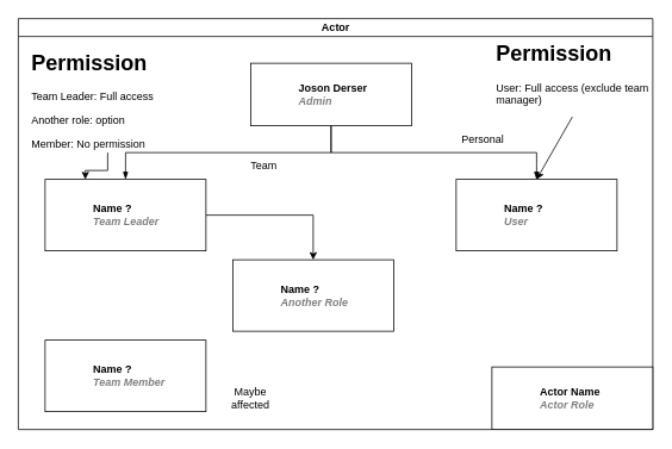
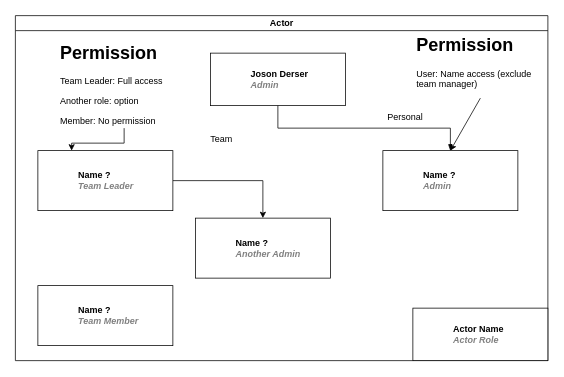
- <mxCell id="17" value="&lt;h1&gt;Permission&lt;/h1&gt;&lt;p&gt;User: Full access (exclude team manager)&lt;/p&gt;" style="text;html=1;strokeColor=none;fillColor=none;spacing=5;spacingTop=-20;whiteSpace=wrap;overflow=hidden;rounded=0;" vertex="1" parent="2"><mxGeometry x="530" y="20" width="180" height="90" as="geometry" /></mxCell>
+ <mxCell id="17" value="&lt;h1&gt;Permission&lt;/h1&gt;&lt;p&gt;User: Name access (exclude team manager)&lt;/p&gt;" style="text;html=1;strokeColor=none;fillColor=none;spacing=5;spacingTop=-20;whiteSpace=wrap;overflow=hidden;rounded=0;" vertex="1" parent="2"><mxGeometry x="530" y="20" width="180" height="90" as="geometry" /></mxCell>
- <mxCell id="14" value="&lt;h1&gt;Permission&lt;/h1&gt;&lt;p&gt;Team Leader: Full access&lt;/p&gt;&lt;p&gt;Another role: option&lt;/p&gt;&lt;p&gt;Member: No permission&amp;nbsp;&lt;/p&gt;" style="text;html=1;strokeColor=none;fillColor=none;spacing=5;spacingTop=-20;whiteSpace=wrap;overflow=hidden;rounded=0;" vertex="1" parent="2"><mxGeometry x="10" y="30" width="180" height="120" as="geometry" /></mxCell>
+ <mxCell id="14" value="&lt;h1&gt;Permission&lt;/h1&gt;&lt;p&gt;Team Leader: Full access&lt;/p&gt;&lt;p&gt;Another role: option&lt;/p&gt;&lt;p&gt;Member: No permission&amp;nbsp;&lt;/p&gt;" style="text;html=1;strokeColor=none;fillColor=none;spacing=5;spacingTop=-20;whiteSpace=wrap;overflow=hidden;rounded=0;" vertex="1" parent="2"><mxGeometry x="55" y="30" width="180" height="120" as="geometry" /></mxCell>
- <mxCell id="4" value="" style="endArrow=blockThin;endFill=1;fontSize=11;edgeStyle=elbowEdgeStyle;elbow=vertical;rounded=0;" parent="2" source="3" target="6" edge="1"><mxGeometry relative="1" as="geometry" /></mxCell>
- <mxCell id="8" value="Name ?&lt;br&gt;&lt;font color=&quot;#808080&quot;&gt;&lt;i&gt;User&lt;/i&gt;&lt;/font&gt;" style="label;image=https://cdn3.iconfinder.com/data/icons/user-avatars-1/512/users-2-128.png;whiteSpace=wrap;html=1;rounded=0;glass=0;" parent="2" vertex="1"><mxGeometry x="490" y="180" width="180" height="80" as="geometry" /></mxCell>
+ <mxCell id="8" value="Name ?&lt;br&gt;&lt;font color=&quot;#808080&quot;&gt;&lt;i&gt;Admin&lt;/i&gt;&lt;/font&gt;" style="label;image=https://cdn3.iconfinder.com/data/icons/user-avatars-1/512/users-2-128.png;whiteSpace=wrap;html=1;rounded=0;glass=0;" parent="2" vertex="1"><mxGeometry x="490" y="180" width="180" height="80" as="geometry" /></mxCell>
- <mxCell id="15" value="Name ?&lt;br&gt;&lt;font color=&quot;#808080&quot;&gt;&lt;i&gt;Another Role&lt;/i&gt;&lt;/font&gt;" style="label;image=https://cdn3.iconfinder.com/data/icons/user-avatars-1/512/users-10-3-128.png;whiteSpace=wrap;html=1;rounded=0;glass=0;treeFolding=1;treeMoving=1;" vertex="1" parent="2"><mxGeometry x="240" y="270" width="180" height="80" as="geometry" /></mxCell>
+ <mxCell id="15" value="Name ?&lt;br&gt;&lt;font color=&quot;#808080&quot;&gt;&lt;i&gt;Another Admin&lt;/i&gt;&lt;/font&gt;" style="label;image=https://cdn3.iconfinder.com/data/icons/user-avatars-1/512/users-10-3-128.png;whiteSpace=wrap;html=1;rounded=0;glass=0;treeFolding=1;treeMoving=1;" vertex="1" parent="2"><mxGeometry x="240" y="270" width="180" height="80" as="geometry" /></mxCell>
- <mxCell id="16" value="Maybe affected" style="text;html=1;strokeColor=none;fillColor=none;align=center;verticalAlign=middle;whiteSpace=wrap;rounded=0;" vertex="1" parent="2"><mxGeometry x="230" y="410" width="60" height="30" as="geometry" /></mxCell>
